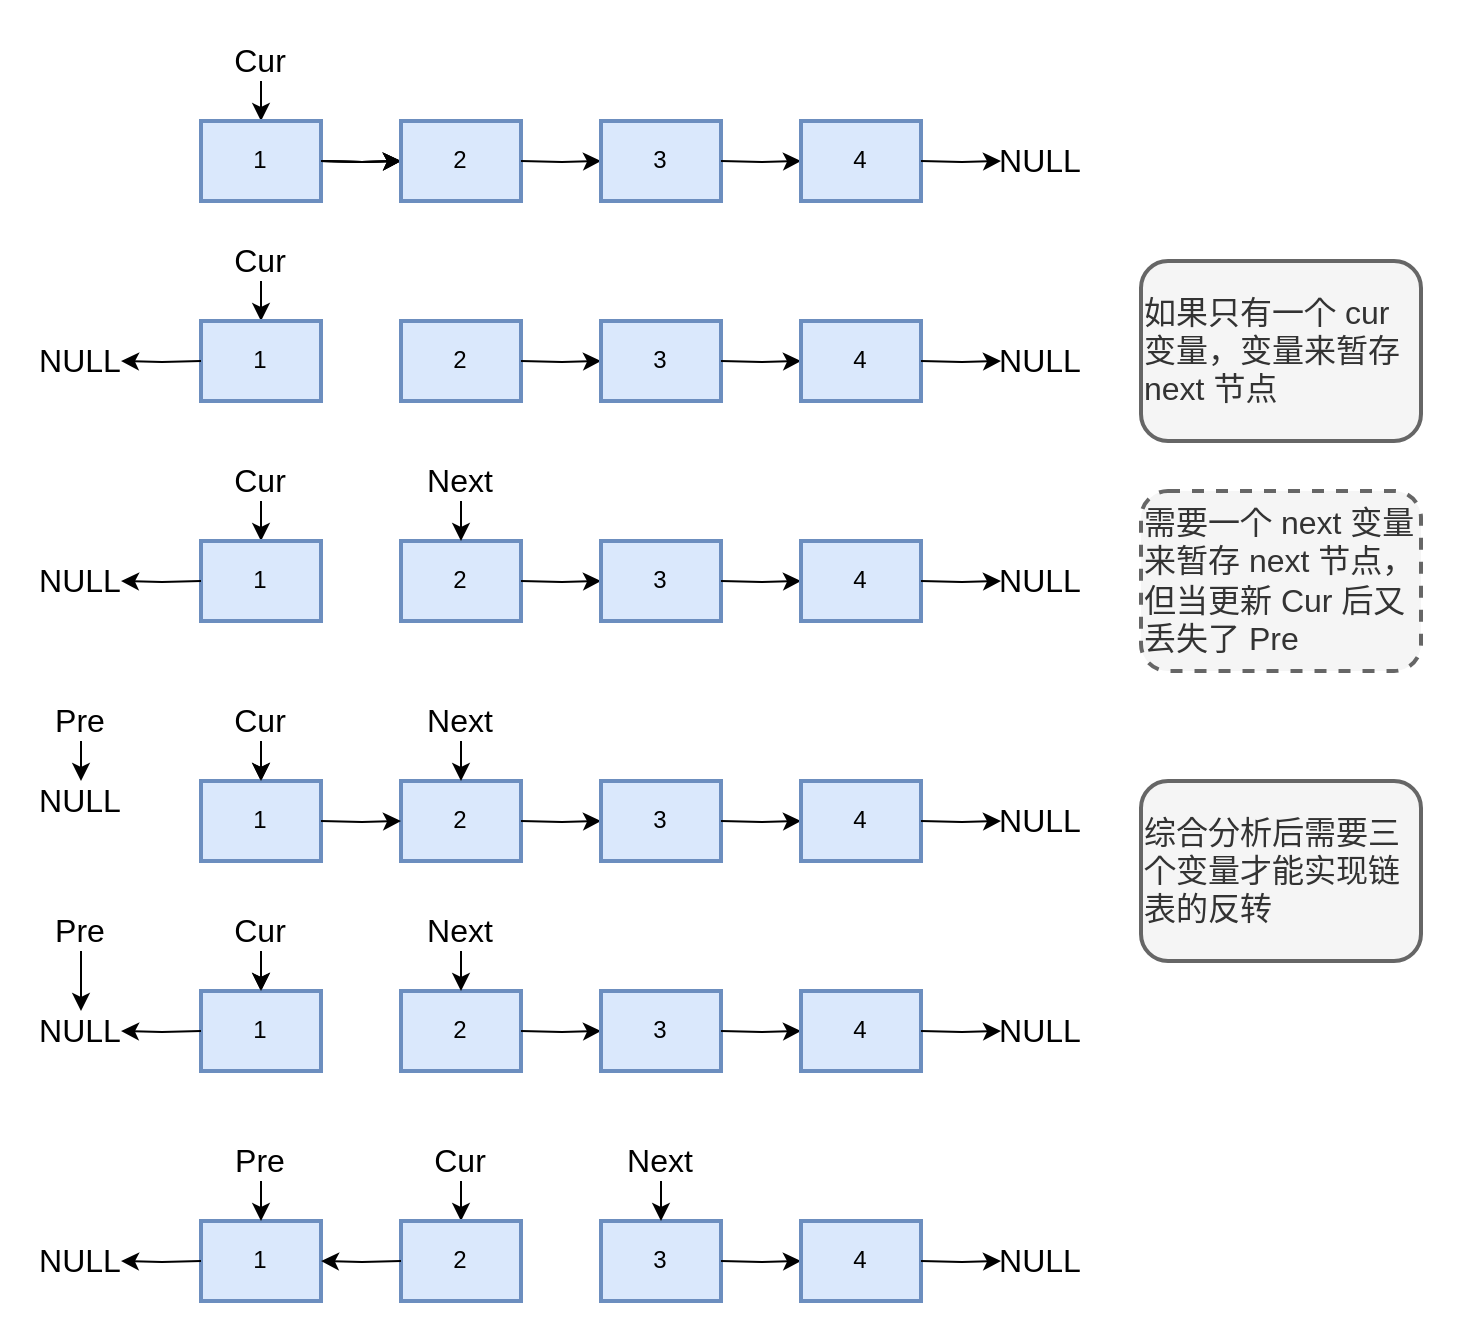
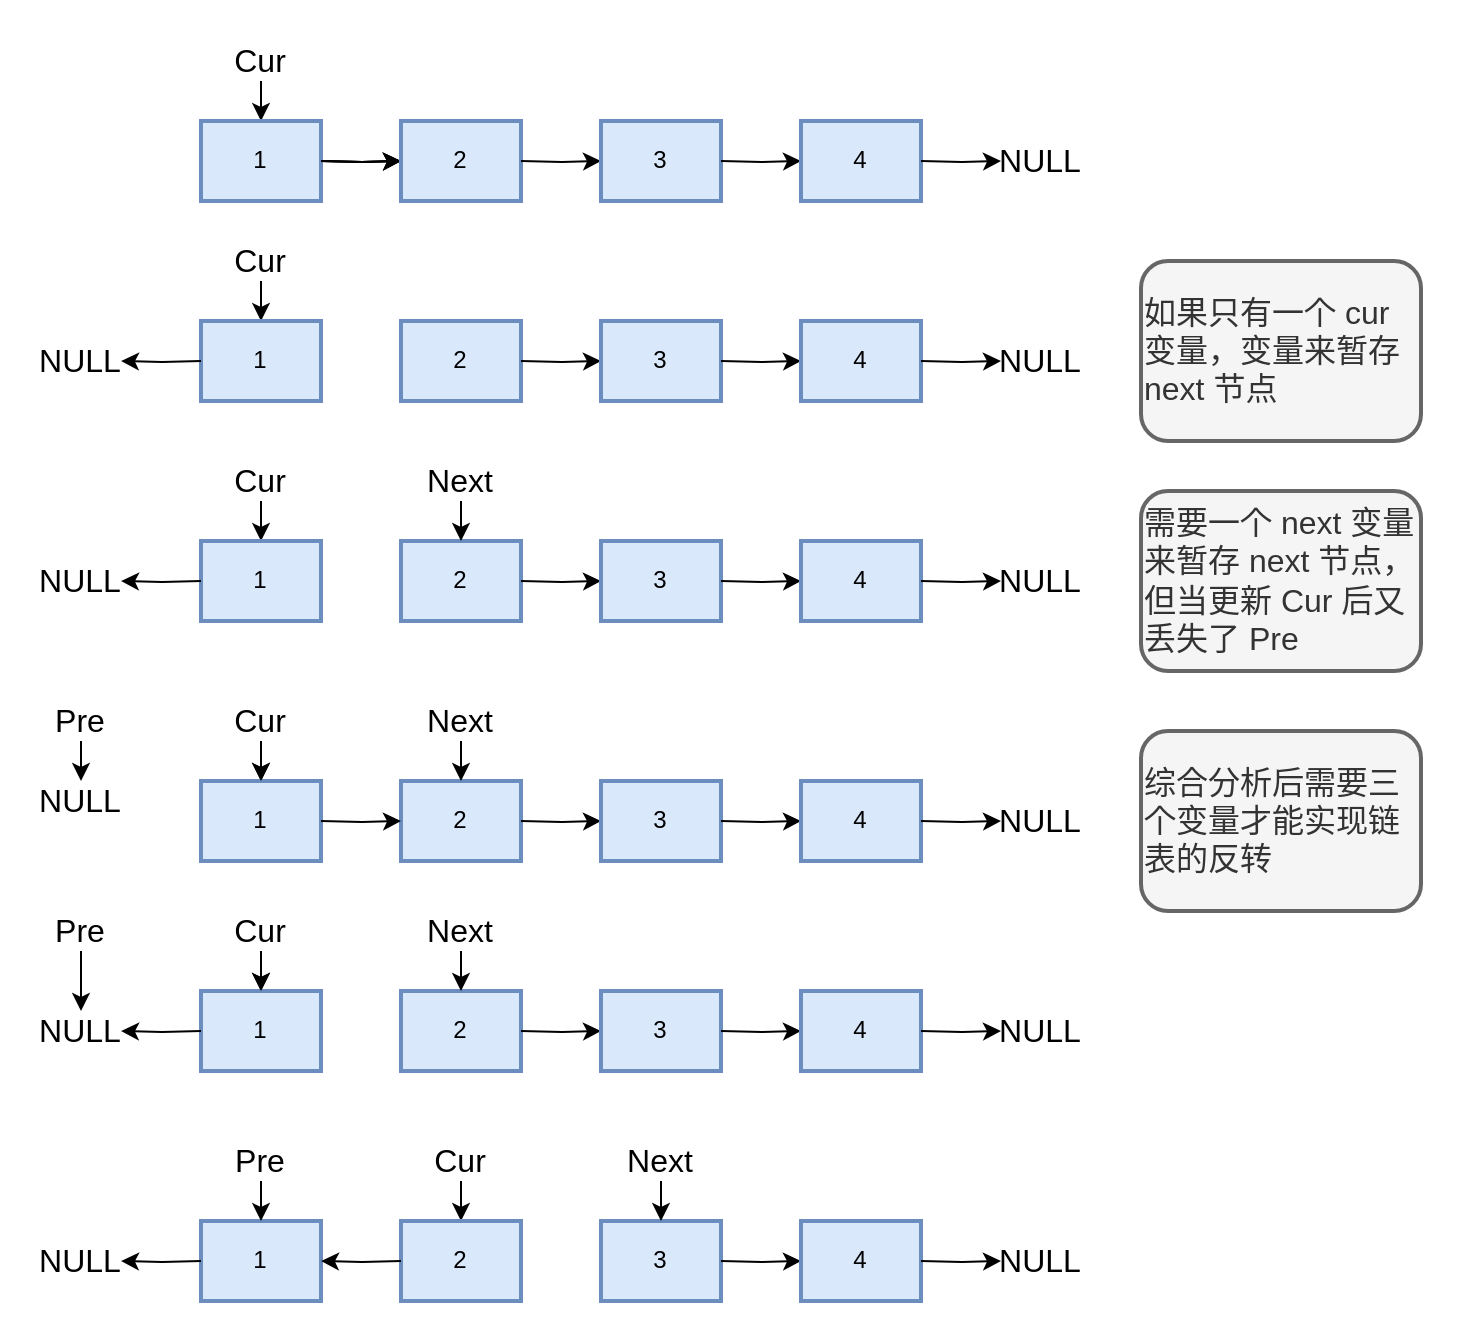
- <mxCell id="38" value="&lt;span style=&quot;font-size: 16px&quot;&gt;需要一个 next 变量来暂存 next 节点，但当更新 Cur 后又丢失了 Pre&lt;/span&gt;" style="rounded=1;whiteSpace=wrap;html=1;strokeWidth=2;fillColor=#f5f5f5;strokeColor=#666666;fontColor=#333333;align=left;dashed=1;" vertex="1" parent="1"><mxGeometry x="570" y="245" width="140" height="90" as="geometry" /></mxCell>
+ <mxCell id="38" value="&lt;span style=&quot;font-size: 16px&quot;&gt;需要一个 next 变量来暂存 next 节点，但当更新 Cur 后又丢失了 Pre&lt;/span&gt;" style="rounded=1;whiteSpace=wrap;html=1;strokeWidth=2;fillColor=#f5f5f5;strokeColor=#666666;fontColor=#333333;align=left;" vertex="1" parent="1"><mxGeometry x="570" y="245" width="140" height="90" as="geometry" /></mxCell>
- <mxCell id="54" value="&lt;span style=&quot;font-size: 16px&quot;&gt;综合分析后需要三个变量才能实现链表的反转&lt;/span&gt;" style="rounded=1;whiteSpace=wrap;html=1;strokeWidth=2;fillColor=#f5f5f5;strokeColor=#666666;fontColor=#333333;align=left;" vertex="1" parent="1"><mxGeometry x="570" y="390" width="140" height="90" as="geometry" /></mxCell>
+ <mxCell id="54" value="&lt;span style=&quot;font-size: 16px&quot;&gt;综合分析后需要三个变量才能实现链表的反转&lt;/span&gt;" style="rounded=1;whiteSpace=wrap;html=1;strokeWidth=2;fillColor=#f5f5f5;strokeColor=#666666;fontColor=#333333;align=left;" vertex="1" parent="1"><mxGeometry x="570" y="365" width="140" height="90" as="geometry" /></mxCell>
